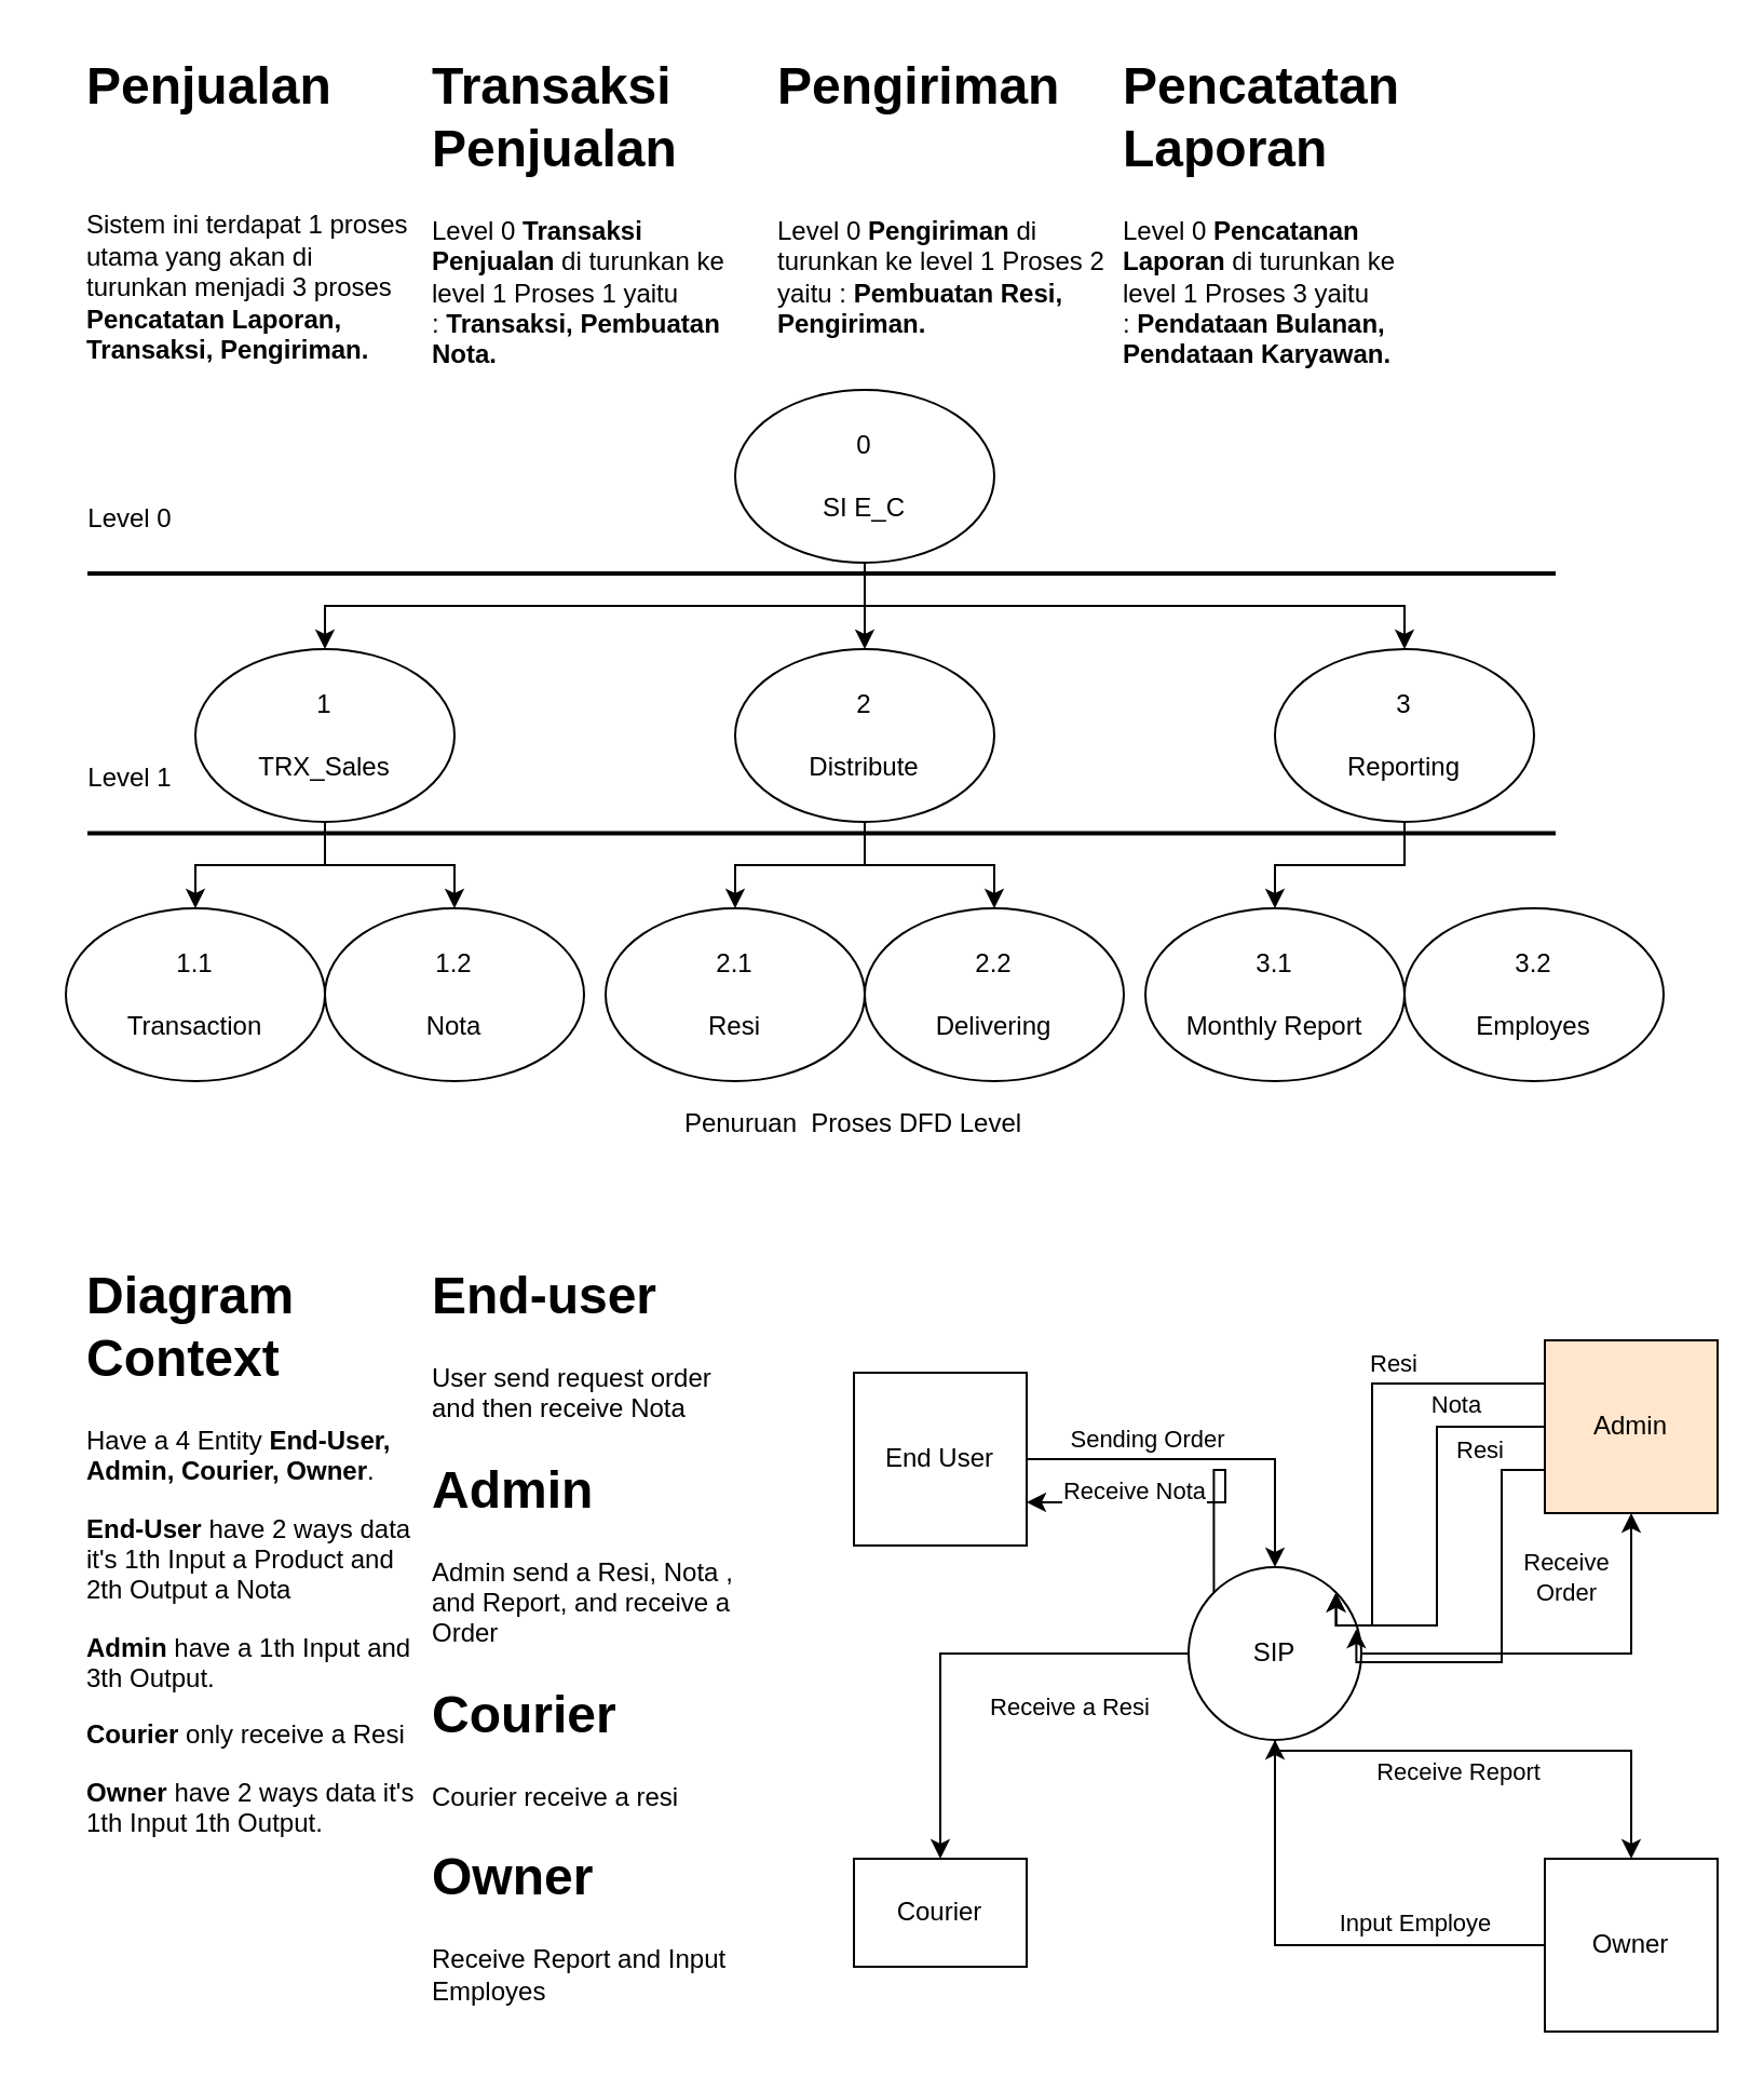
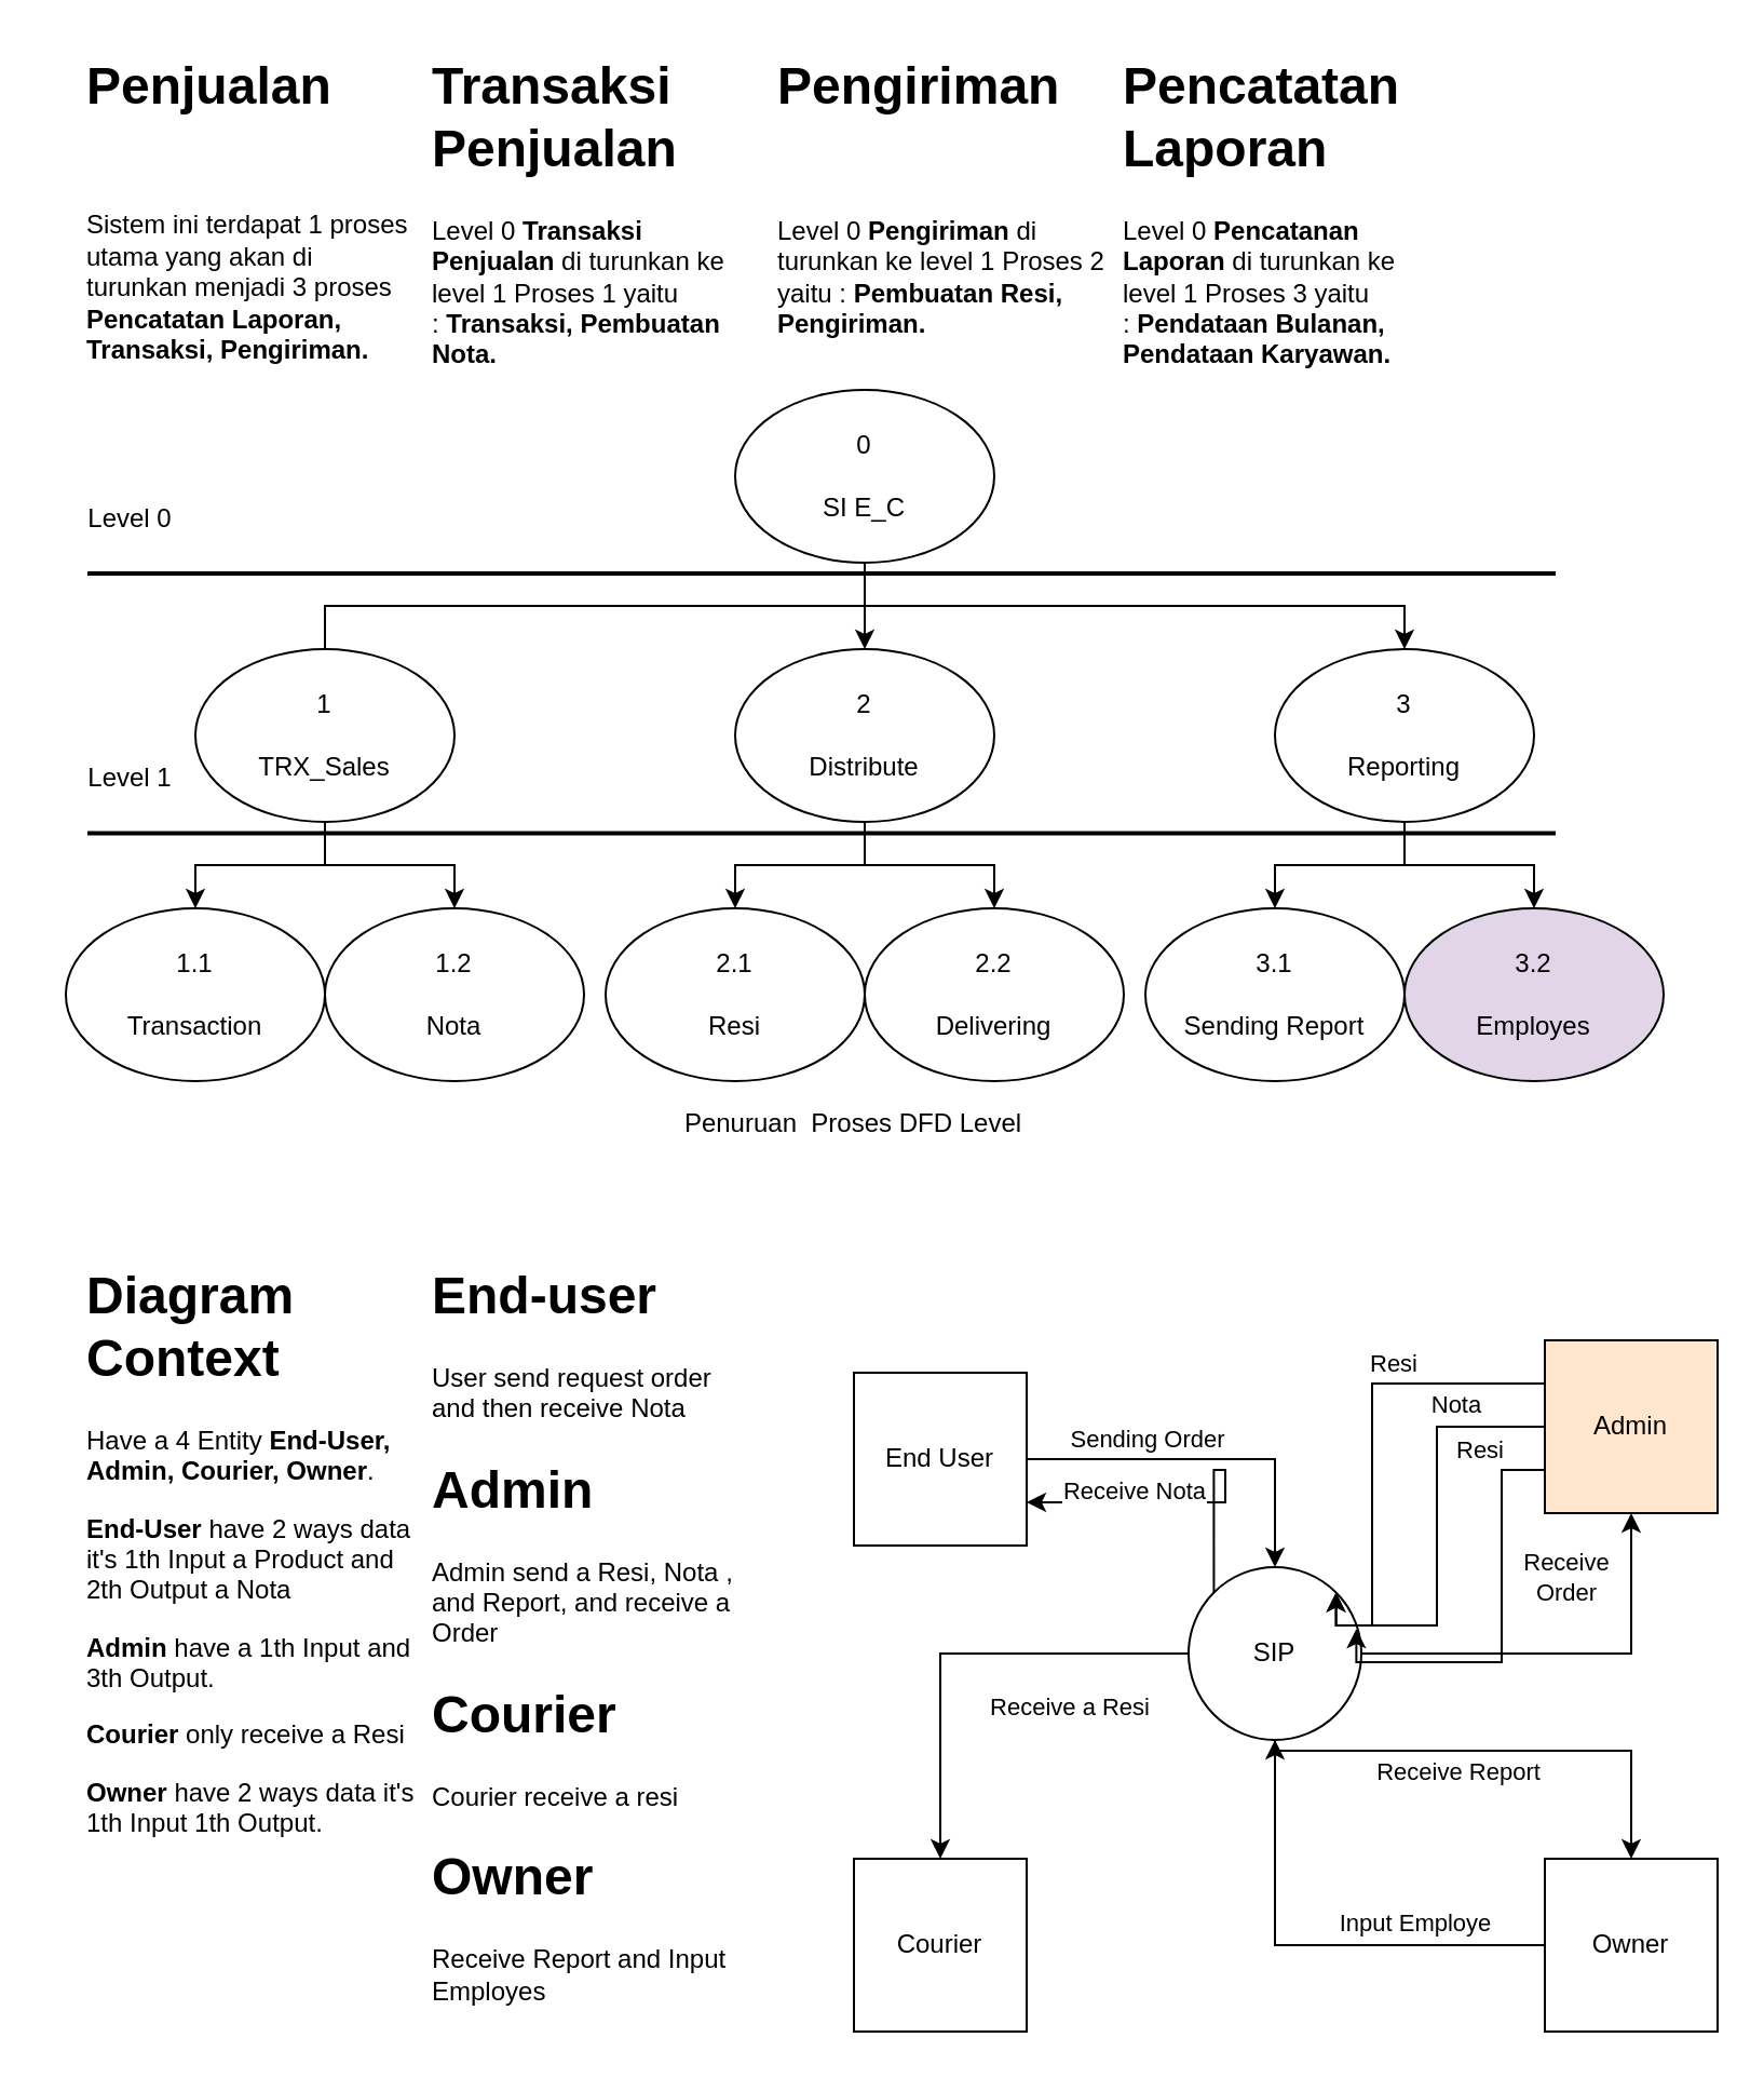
- <mxCell id="13" style="edgeStyle=orthogonalEdgeStyle;rounded=0;orthogonalLoop=1;jettySize=auto;html=1;entryX=0.5;entryY=0;entryDx=0;entryDy=0;exitX=0.5;exitY=1;exitDx=0;exitDy=0;" edge="1" parent="8" source="11" target="12"><mxGeometry relative="1" as="geometry" /></mxCell>
+ <mxCell id="13" style="edgeStyle=orthogonalEdgeStyle;rounded=0;orthogonalLoop=1;jettySize=auto;html=1;entryX=0.5;entryY=0;entryDx=0;entryDy=0;exitX=0.5;exitY=1;exitDx=0;exitDy=0;endArrow=none;" edge="1" parent="8" source="11" target="12"><mxGeometry relative="1" as="geometry" /></mxCell>
+ <mxCell id="31" style="edgeStyle=orthogonalEdgeStyle;rounded=0;orthogonalLoop=1;jettySize=auto;html=1;entryX=0.5;entryY=0;entryDx=0;entryDy=0;" edge="1" parent="8" source="16" target="30"><mxGeometry relative="1" as="geometry" /></mxCell>
- <mxCell id="28" value="3.1&lt;br style=&quot;border-color: var(--border-color);&quot;&gt;&lt;br style=&quot;border-color: var(--border-color);&quot;&gt;Monthly Report" style="ellipse;whiteSpace=wrap;html=1;" vertex="1" parent="8"><mxGeometry x="510" y="240" width="120" height="80" as="geometry" /></mxCell>
+ <mxCell id="28" value="3.1&lt;br style=&quot;border-color: var(--border-color);&quot;&gt;&lt;br style=&quot;border-color: var(--border-color);&quot;&gt;Sending Report" style="ellipse;whiteSpace=wrap;html=1;" vertex="1" parent="8"><mxGeometry x="510" y="240" width="120" height="80" as="geometry" /></mxCell>
- <mxCell id="30" value="3.2&lt;br style=&quot;border-color: var(--border-color);&quot;&gt;&lt;br style=&quot;border-color: var(--border-color);&quot;&gt;Employes" style="ellipse;whiteSpace=wrap;html=1;" vertex="1" parent="8"><mxGeometry x="630" y="240" width="120" height="80" as="geometry" /></mxCell>
+ <mxCell id="30" value="3.2&lt;br style=&quot;border-color: var(--border-color);&quot;&gt;&lt;br style=&quot;border-color: var(--border-color);&quot;&gt;Employes" style="ellipse;whiteSpace=wrap;html=1;fillColor=#e1d5e7;" vertex="1" parent="8"><mxGeometry x="630" y="240" width="120" height="80" as="geometry" /></mxCell>
- <mxCell id="49" value="Courier" style="whiteSpace=wrap;html=1;aspect=fixed;" vertex="1" parent="32"><mxGeometry x="360" y="280" width="80" height="50" as="geometry" /></mxCell>
+ <mxCell id="49" value="Courier" style="whiteSpace=wrap;html=1;aspect=fixed;" vertex="1" parent="32"><mxGeometry x="360" y="280" width="80" height="80" as="geometry" /></mxCell>
